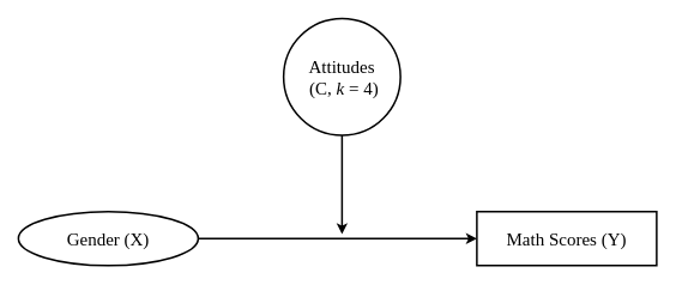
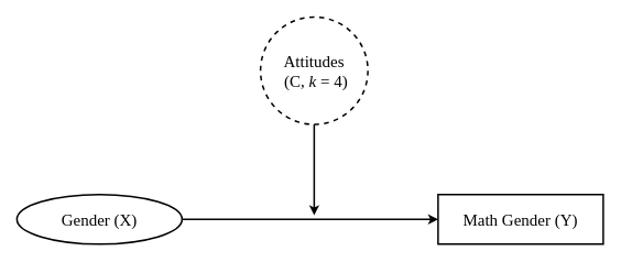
- <mxCell id="3" value="Attitudes&lt;div&gt;&amp;nbsp;(C, &lt;i&gt;k&lt;/i&gt; = 4)&lt;/div&gt;" style="ellipse;whiteSpace=wrap;html=1;aspect=fixed;fontFamily=Times New Roman;fontSize=20;strokeWidth=2;" parent="1" vertex="1"><mxGeometry x="315" y="20" width="130" height="130" as="geometry" /></mxCell>
+ <mxCell id="3" value="Attitudes&lt;div&gt;&amp;nbsp;(C, &lt;i&gt;k&lt;/i&gt; = 4)&lt;/div&gt;" style="ellipse;whiteSpace=wrap;html=1;aspect=fixed;fontFamily=Times New Roman;fontSize=20;strokeWidth=2;dashed=1;" parent="1" vertex="1"><mxGeometry x="315" y="20" width="130" height="130" as="geometry" /></mxCell>
- <mxCell id="6" value="Math Scores (Y)" style="rounded=0;whiteSpace=wrap;html=1;fontFamily=Times New Roman;fontSize=20;strokeWidth=2;" vertex="1" parent="1"><mxGeometry x="530" y="235" width="200" height="60" as="geometry" /></mxCell>
+ <mxCell id="6" value="Math Gender (Y)" style="rounded=0;whiteSpace=wrap;html=1;fontFamily=Times New Roman;fontSize=20;strokeWidth=2;" vertex="1" parent="1"><mxGeometry x="530" y="235" width="200" height="60" as="geometry" /></mxCell>
